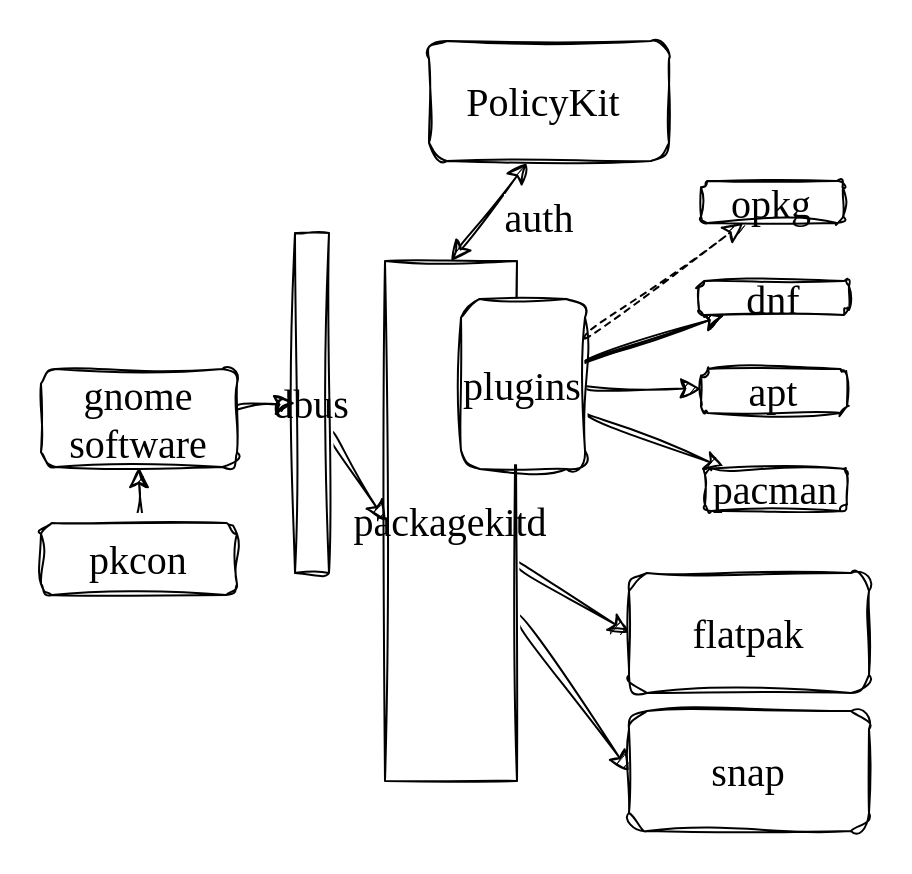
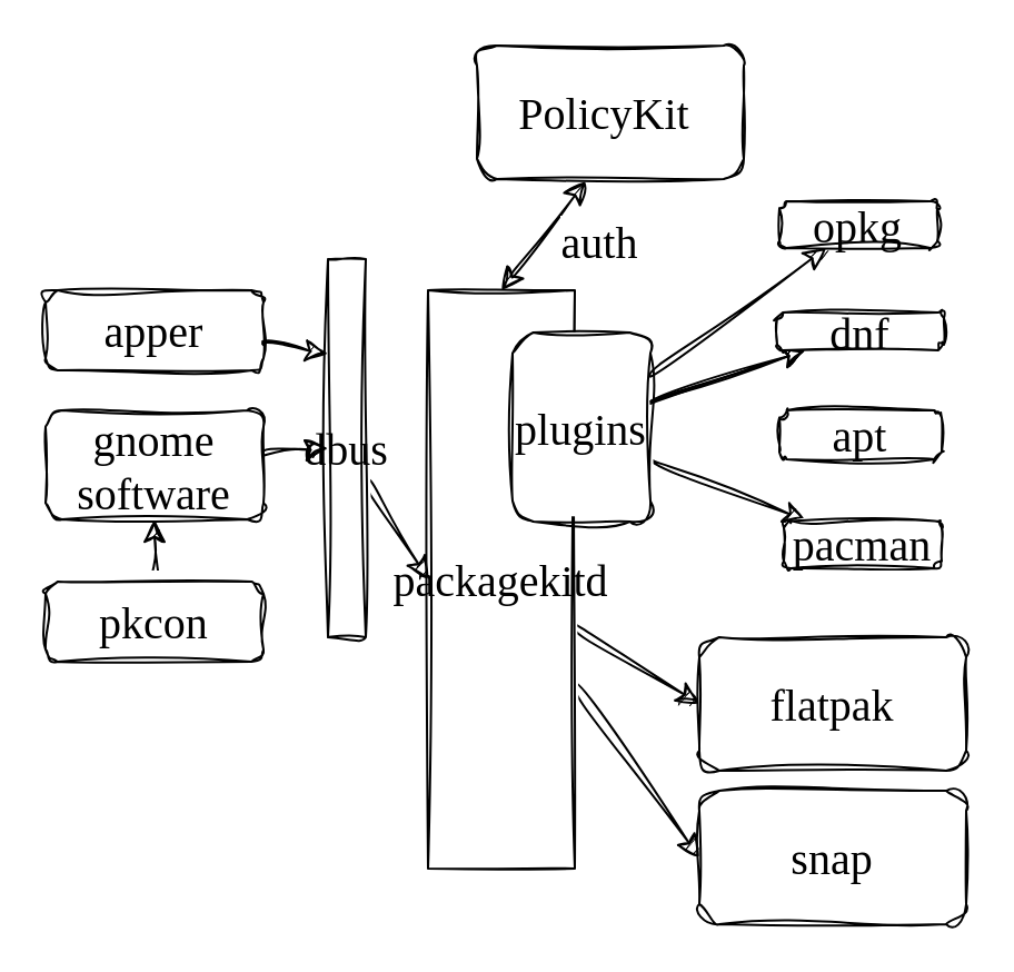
- <mxCell id="11" value="" style="edgeStyle=none;curved=1;rounded=0;sketch=1;hachureGap=4;jiggle=2;curveFitting=1;orthogonalLoop=1;jettySize=auto;html=1;fontFamily=Architects Daughter;fontSource=https%3A%2F%2Ffonts.googleapis.com%2Fcss%3Ffamily%3DArchitects%2BDaughter;fontSize=16;startSize=8;endSize=8;dashed=1;" edge="1" parent="1" source="12" target="27"><mxGeometry relative="1" as="geometry" /></mxCell>
+ <mxCell id="11" value="" style="edgeStyle=none;curved=1;rounded=0;sketch=1;hachureGap=4;jiggle=2;curveFitting=1;orthogonalLoop=1;jettySize=auto;html=1;fontFamily=Architects Daughter;fontSource=https%3A%2F%2Ffonts.googleapis.com%2Fcss%3Ffamily%3DArchitects%2BDaughter;fontSize=16;startSize=8;endSize=8;" edge="1" parent="1" source="12" target="27"><mxGeometry relative="1" as="geometry" /></mxCell>
+ <mxCell id="6" value="apper" style="rounded=1;whiteSpace=wrap;html=1;sketch=1;hachureGap=4;jiggle=2;curveFitting=1;fontFamily=Architects Daughter;fontSource=https%3A%2F%2Ffonts.googleapis.com%2Fcss%3Ffamily%3DArchitects%2BDaughter;fontSize=20;" vertex="1" parent="1"><mxGeometry x="20" y="130" width="98" height="36" as="geometry" /></mxCell>
+ <mxCell id="5" style="edgeStyle=none;curved=1;rounded=0;sketch=1;hachureGap=4;jiggle=2;curveFitting=1;orthogonalLoop=1;jettySize=auto;html=1;entryX=0;entryY=0.25;entryDx=0;entryDy=0;fontFamily=Architects Daughter;fontSource=https%3A%2F%2Ffonts.googleapis.com%2Fcss%3Ffamily%3DArchitects%2BDaughter;fontSize=16;startSize=8;endSize=8;" edge="1" parent="1" source="6" target="22"><mxGeometry relative="1" as="geometry" /></mxCell>
- <mxCell id="9" value="" style="edgeStyle=none;curved=1;rounded=0;sketch=1;hachureGap=4;jiggle=2;curveFitting=1;orthogonalLoop=1;jettySize=auto;html=1;fontFamily=Architects Daughter;fontSource=https%3A%2F%2Ffonts.googleapis.com%2Fcss%3Ffamily%3DArchitects%2BDaughter;fontSize=16;startSize=8;endSize=8;" edge="1" parent="1" source="12" target="14"><mxGeometry relative="1" as="geometry" /></mxCell>
